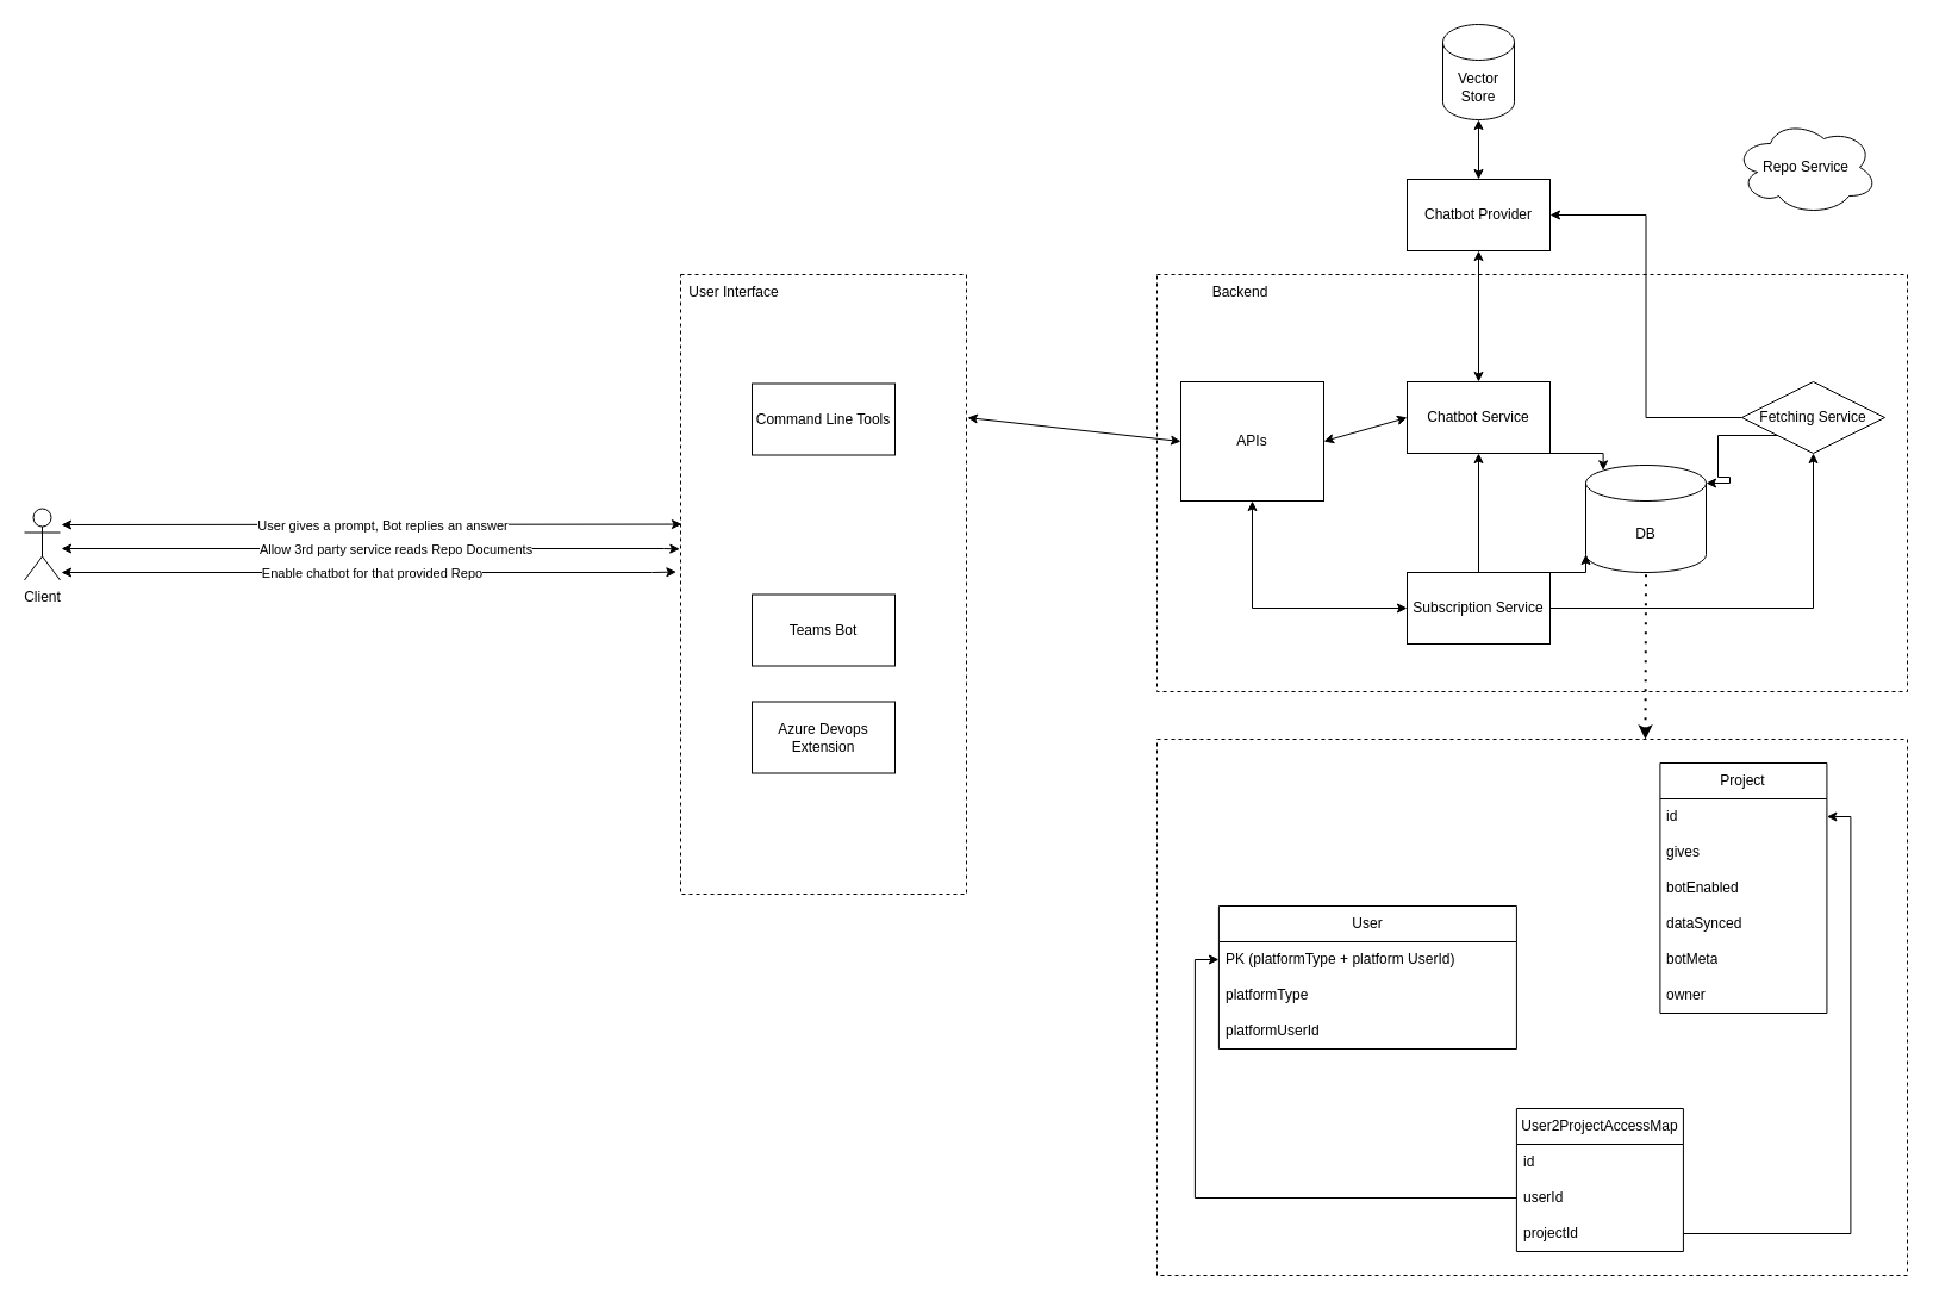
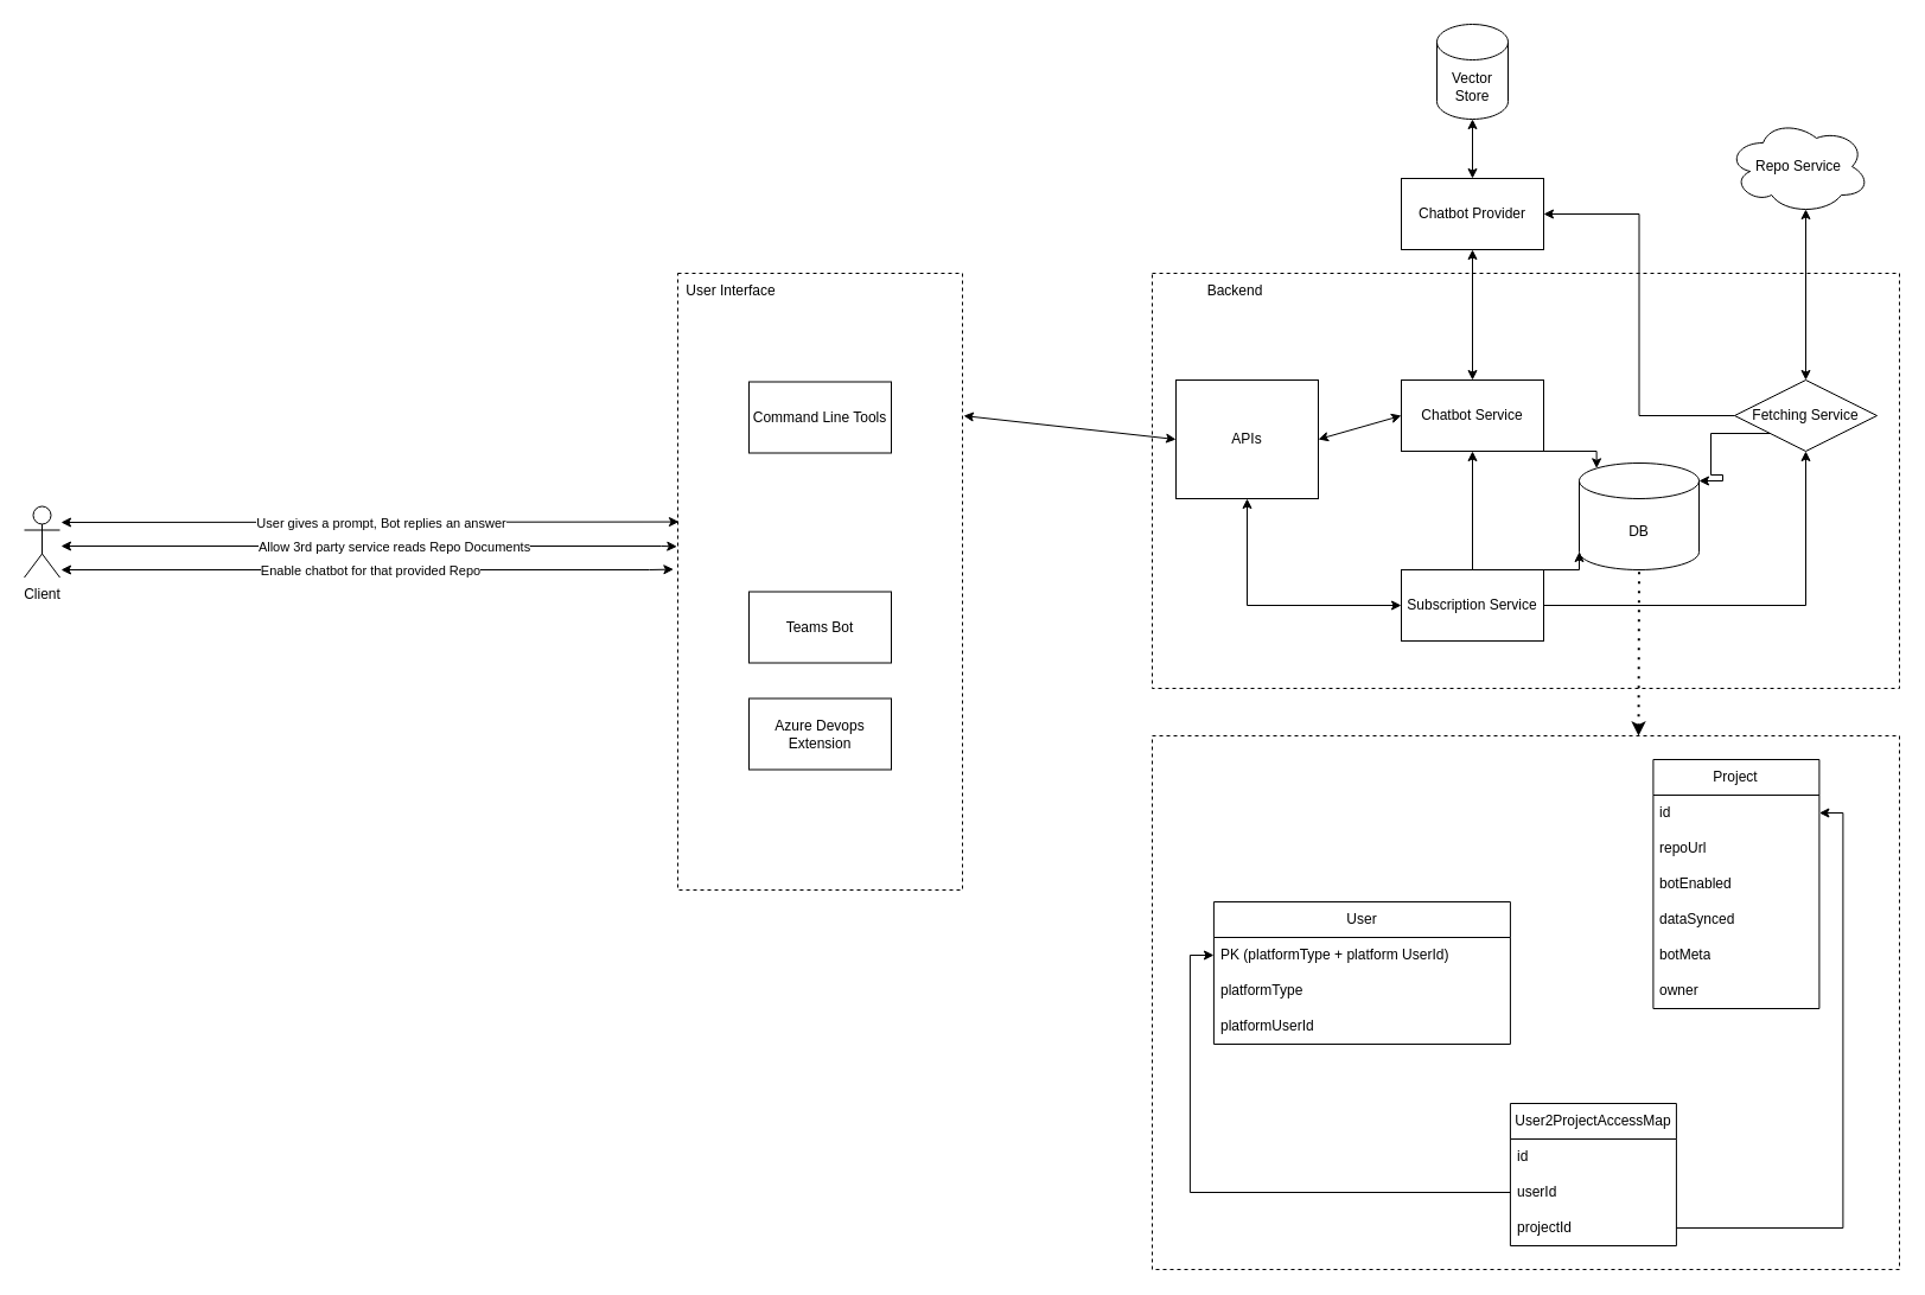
+ <mxCell id="13" style="edgeStyle=orthogonalEdgeStyle;rounded=0;orthogonalLoop=1;jettySize=auto;html=1;exitX=0.5;exitY=0;exitDx=0;exitDy=0;entryX=0.55;entryY=0.95;entryDx=0;entryDy=0;entryPerimeter=0;startArrow=classic;startFill=1;" edge="1" parent="1" source="11" target="12"><mxGeometry relative="1" as="geometry" /></mxCell>
- <mxCell id="31" value="gives" style="text;strokeColor=none;fillColor=none;align=left;verticalAlign=middle;spacingLeft=4;spacingRight=4;overflow=hidden;points=[[0,0.5],[1,0.5]];portConstraint=eastwest;rotatable=0;whiteSpace=wrap;html=1;" vertex="1" parent="29"><mxGeometry y="60" width="140" height="30" as="geometry" /></mxCell>
+ <mxCell id="31" value="repoUrl" style="text;strokeColor=none;fillColor=none;align=left;verticalAlign=middle;spacingLeft=4;spacingRight=4;overflow=hidden;points=[[0,0.5],[1,0.5]];portConstraint=eastwest;rotatable=0;whiteSpace=wrap;html=1;" vertex="1" parent="29"><mxGeometry y="60" width="140" height="30" as="geometry" /></mxCell>
